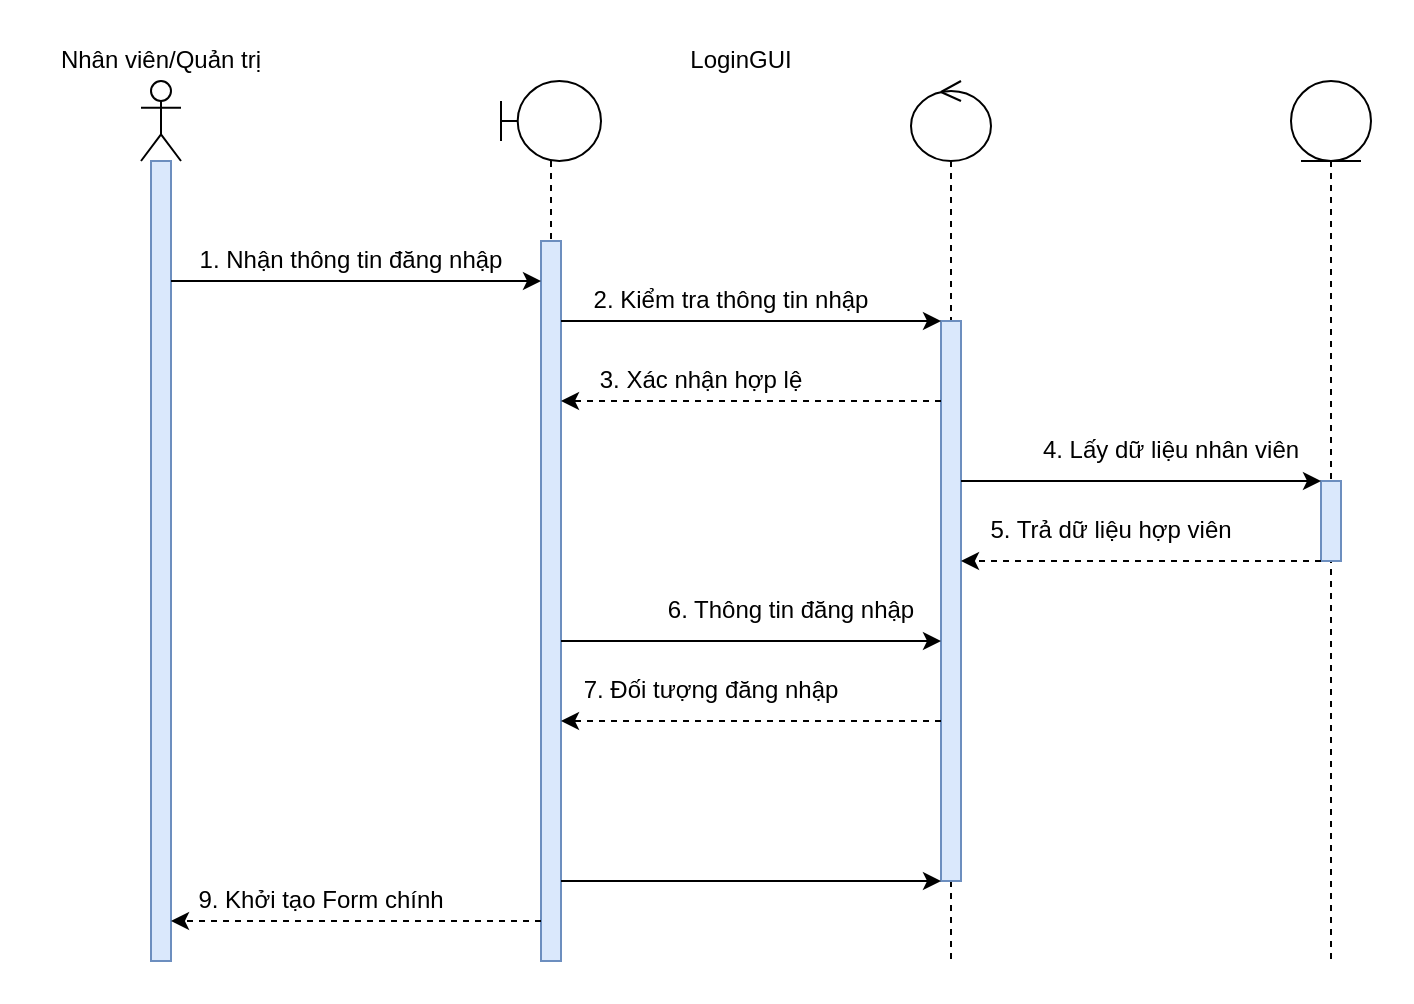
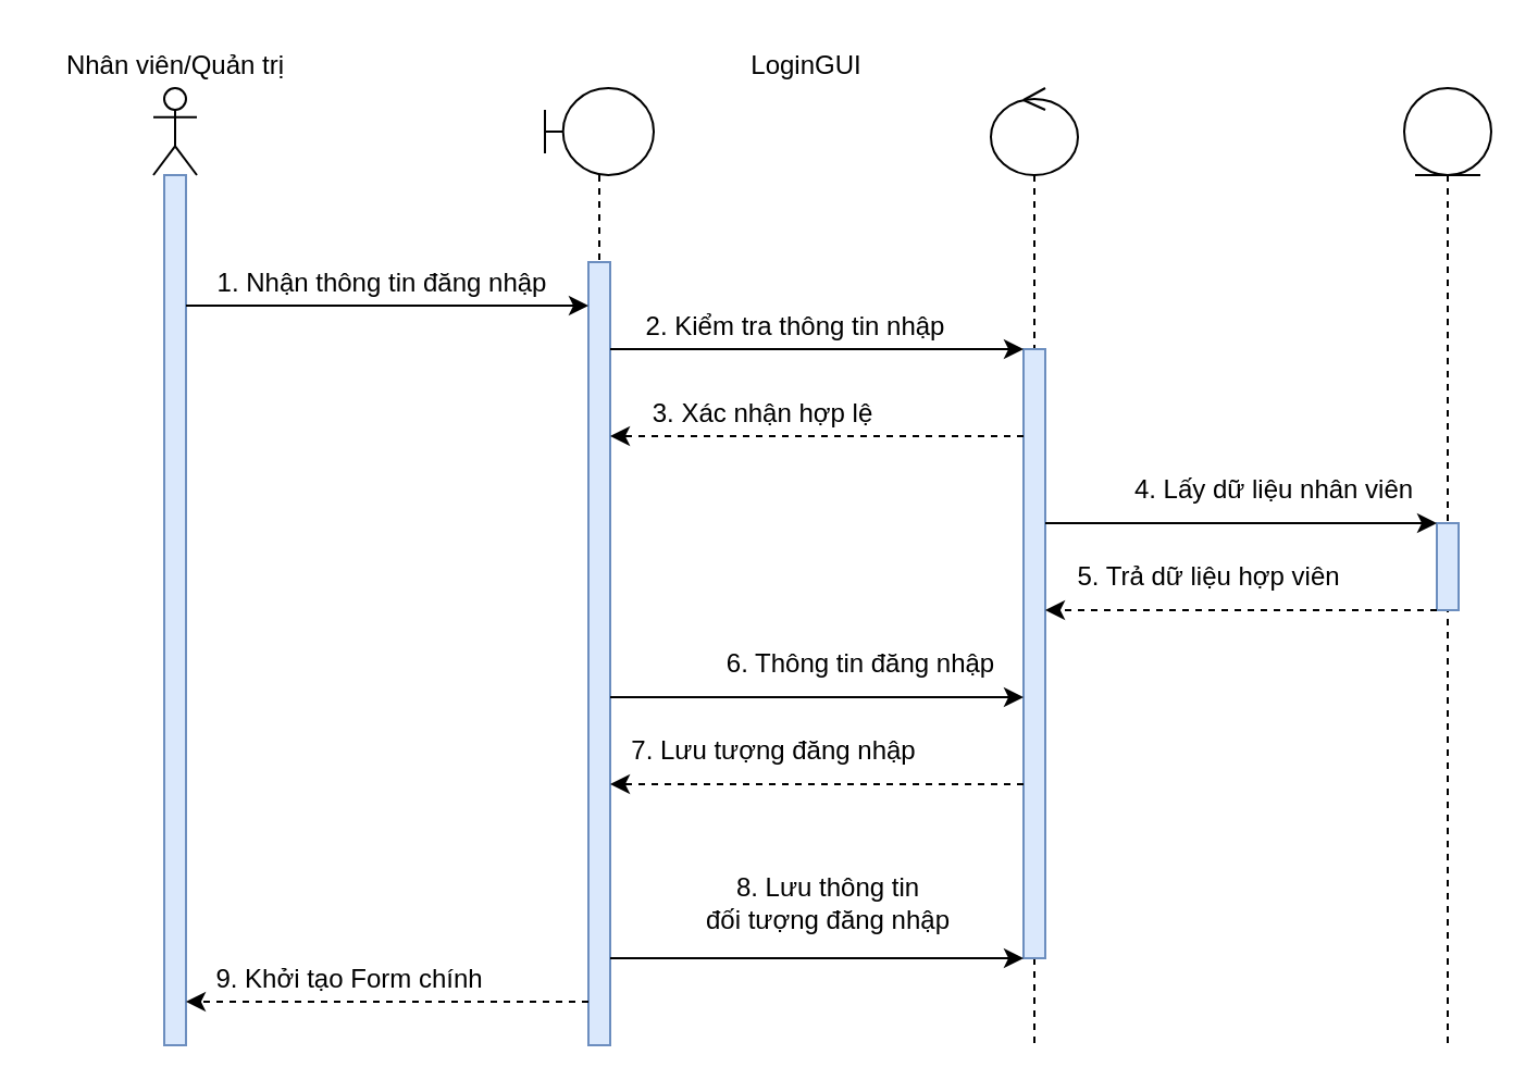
- <mxCell id="23" value="7. Đối tượng đăng nhập" style="text;html=1;align=center;verticalAlign=middle;resizable=0;points=[];autosize=1;strokeColor=none;fillColor=none;" parent="1" vertex="1"><mxGeometry x="280" y="330" width="150" height="30" as="geometry" /></mxCell>
+ <mxCell id="23" value="7. Lưu tượng đăng nhập" style="text;html=1;align=center;verticalAlign=middle;resizable=0;points=[];autosize=1;strokeColor=none;fillColor=none;" parent="1" vertex="1"><mxGeometry x="280" y="330" width="150" height="30" as="geometry" /></mxCell>
+ <mxCell id="25" value="8. Lưu thông tin&lt;br&gt;đối tượng đăng nhập" style="text;html=1;align=center;verticalAlign=middle;resizable=0;points=[];autosize=1;strokeColor=none;fillColor=none;" parent="1" vertex="1"><mxGeometry x="310" y="395" width="140" height="40" as="geometry" /></mxCell>
